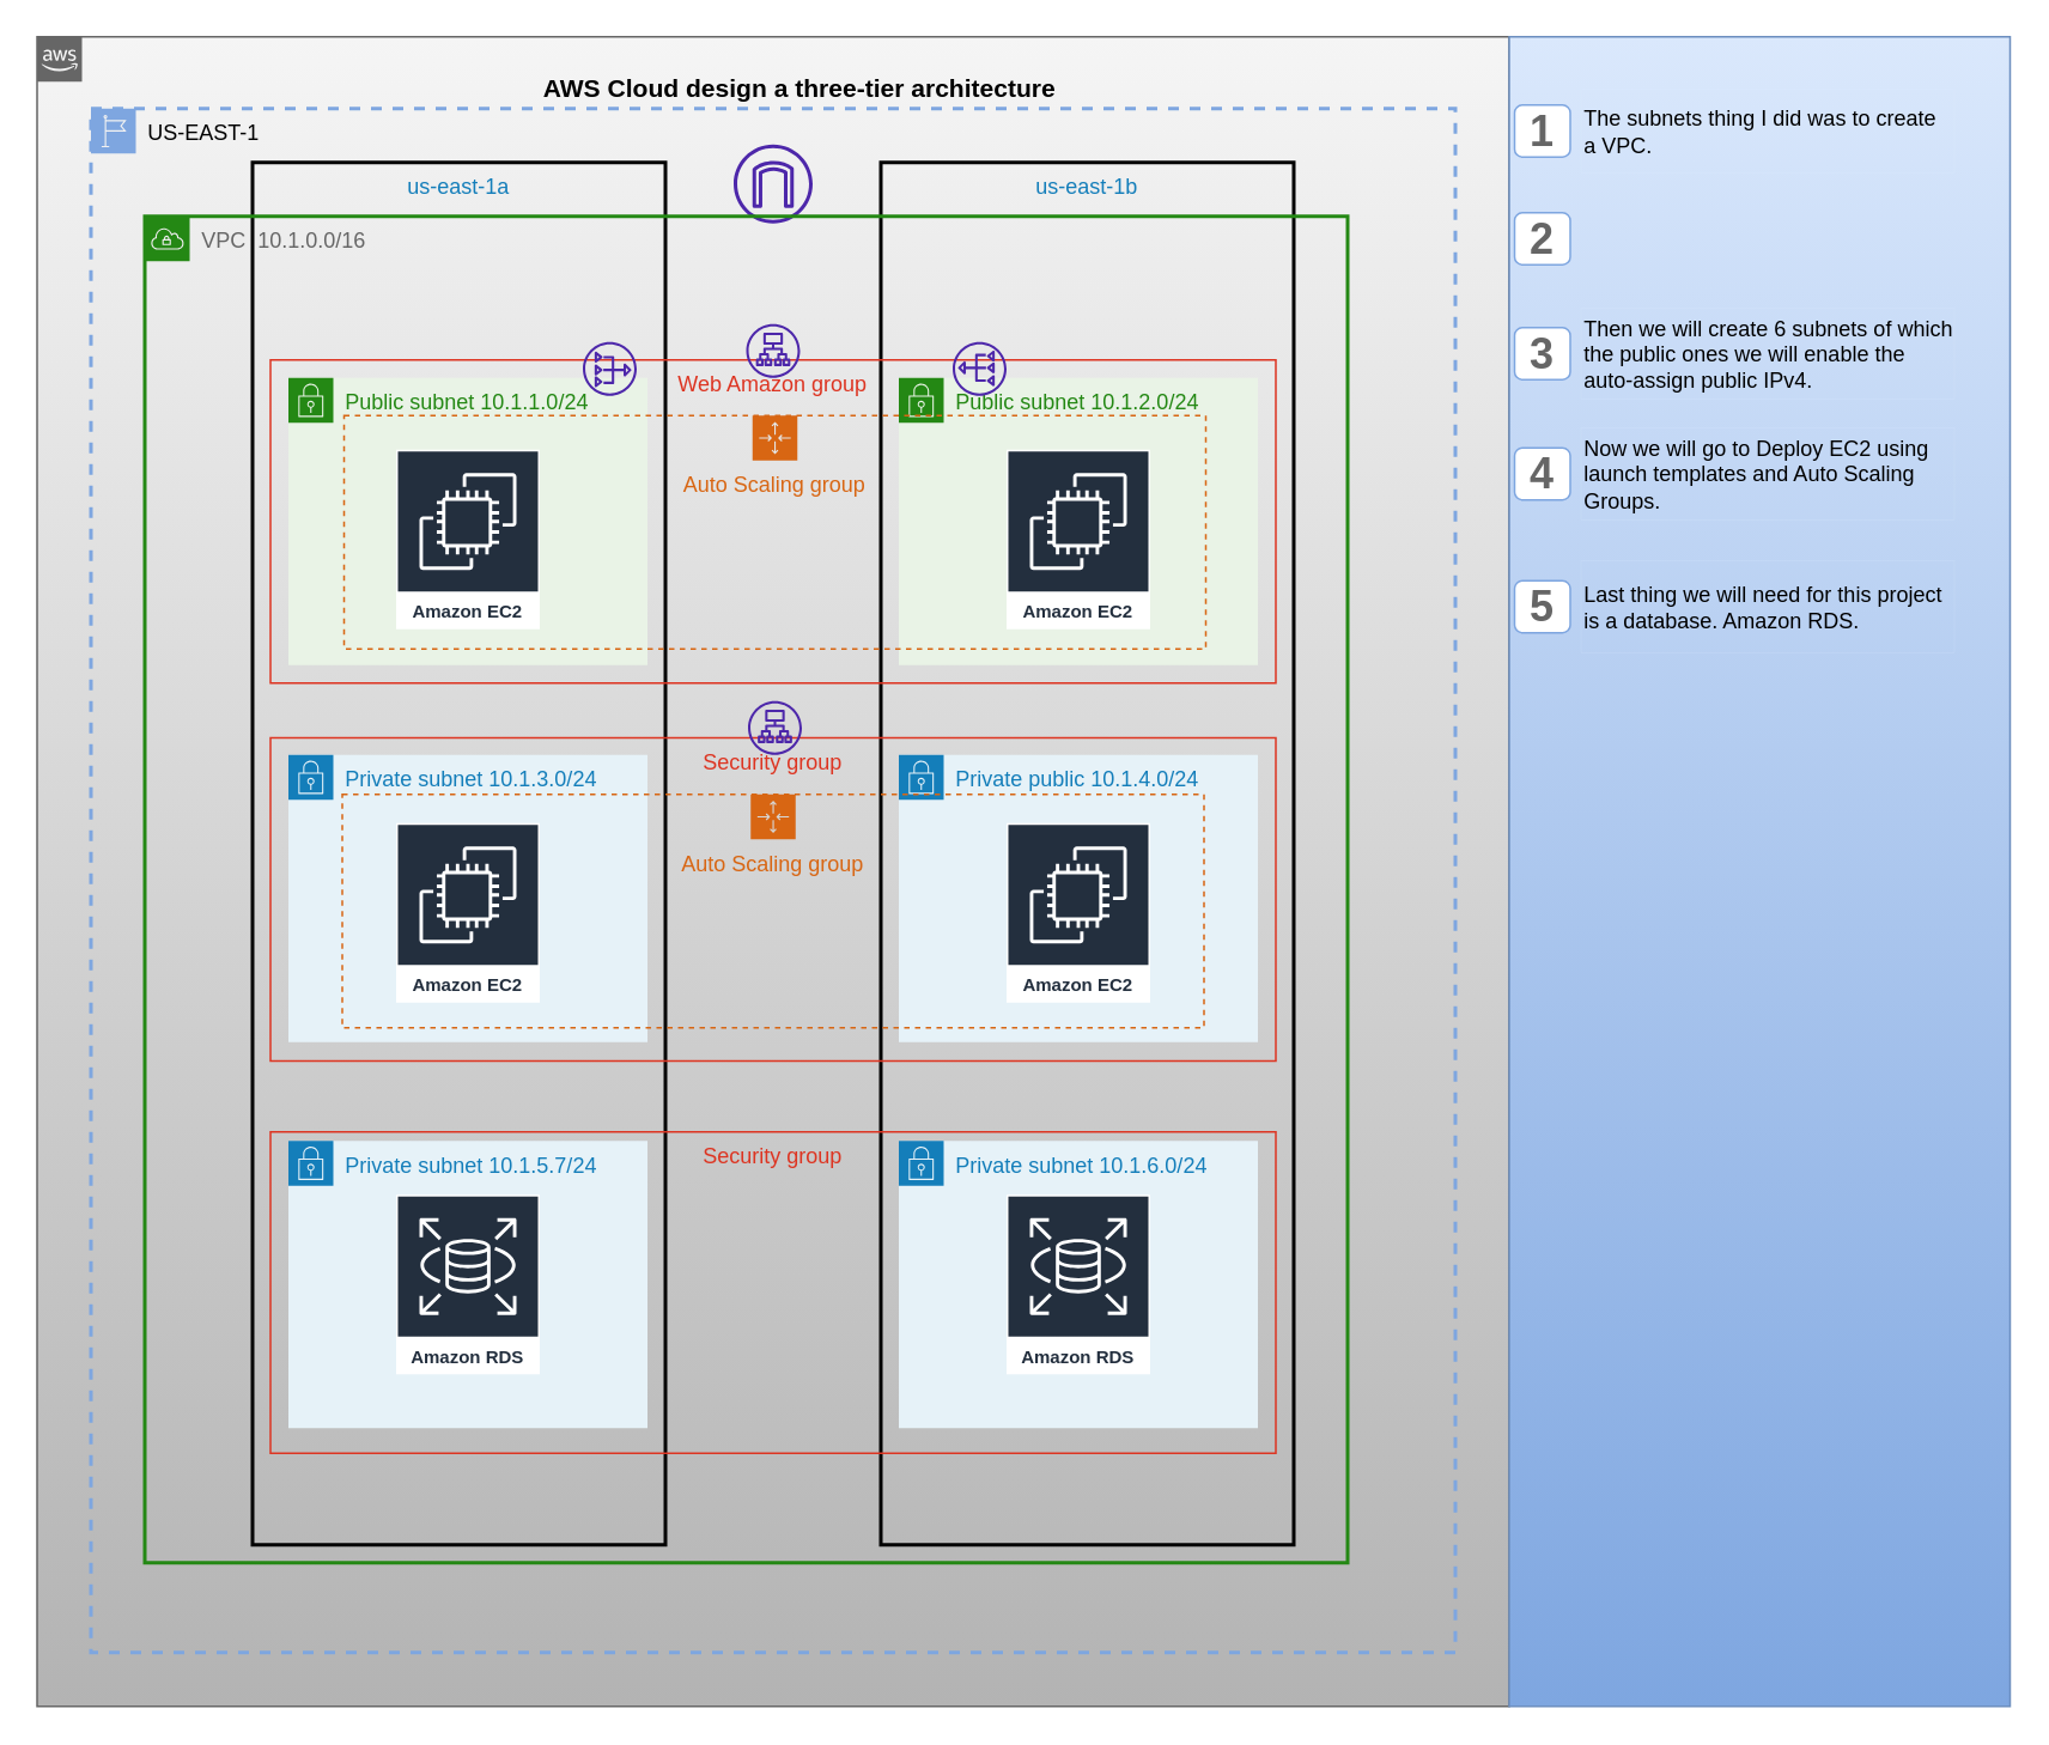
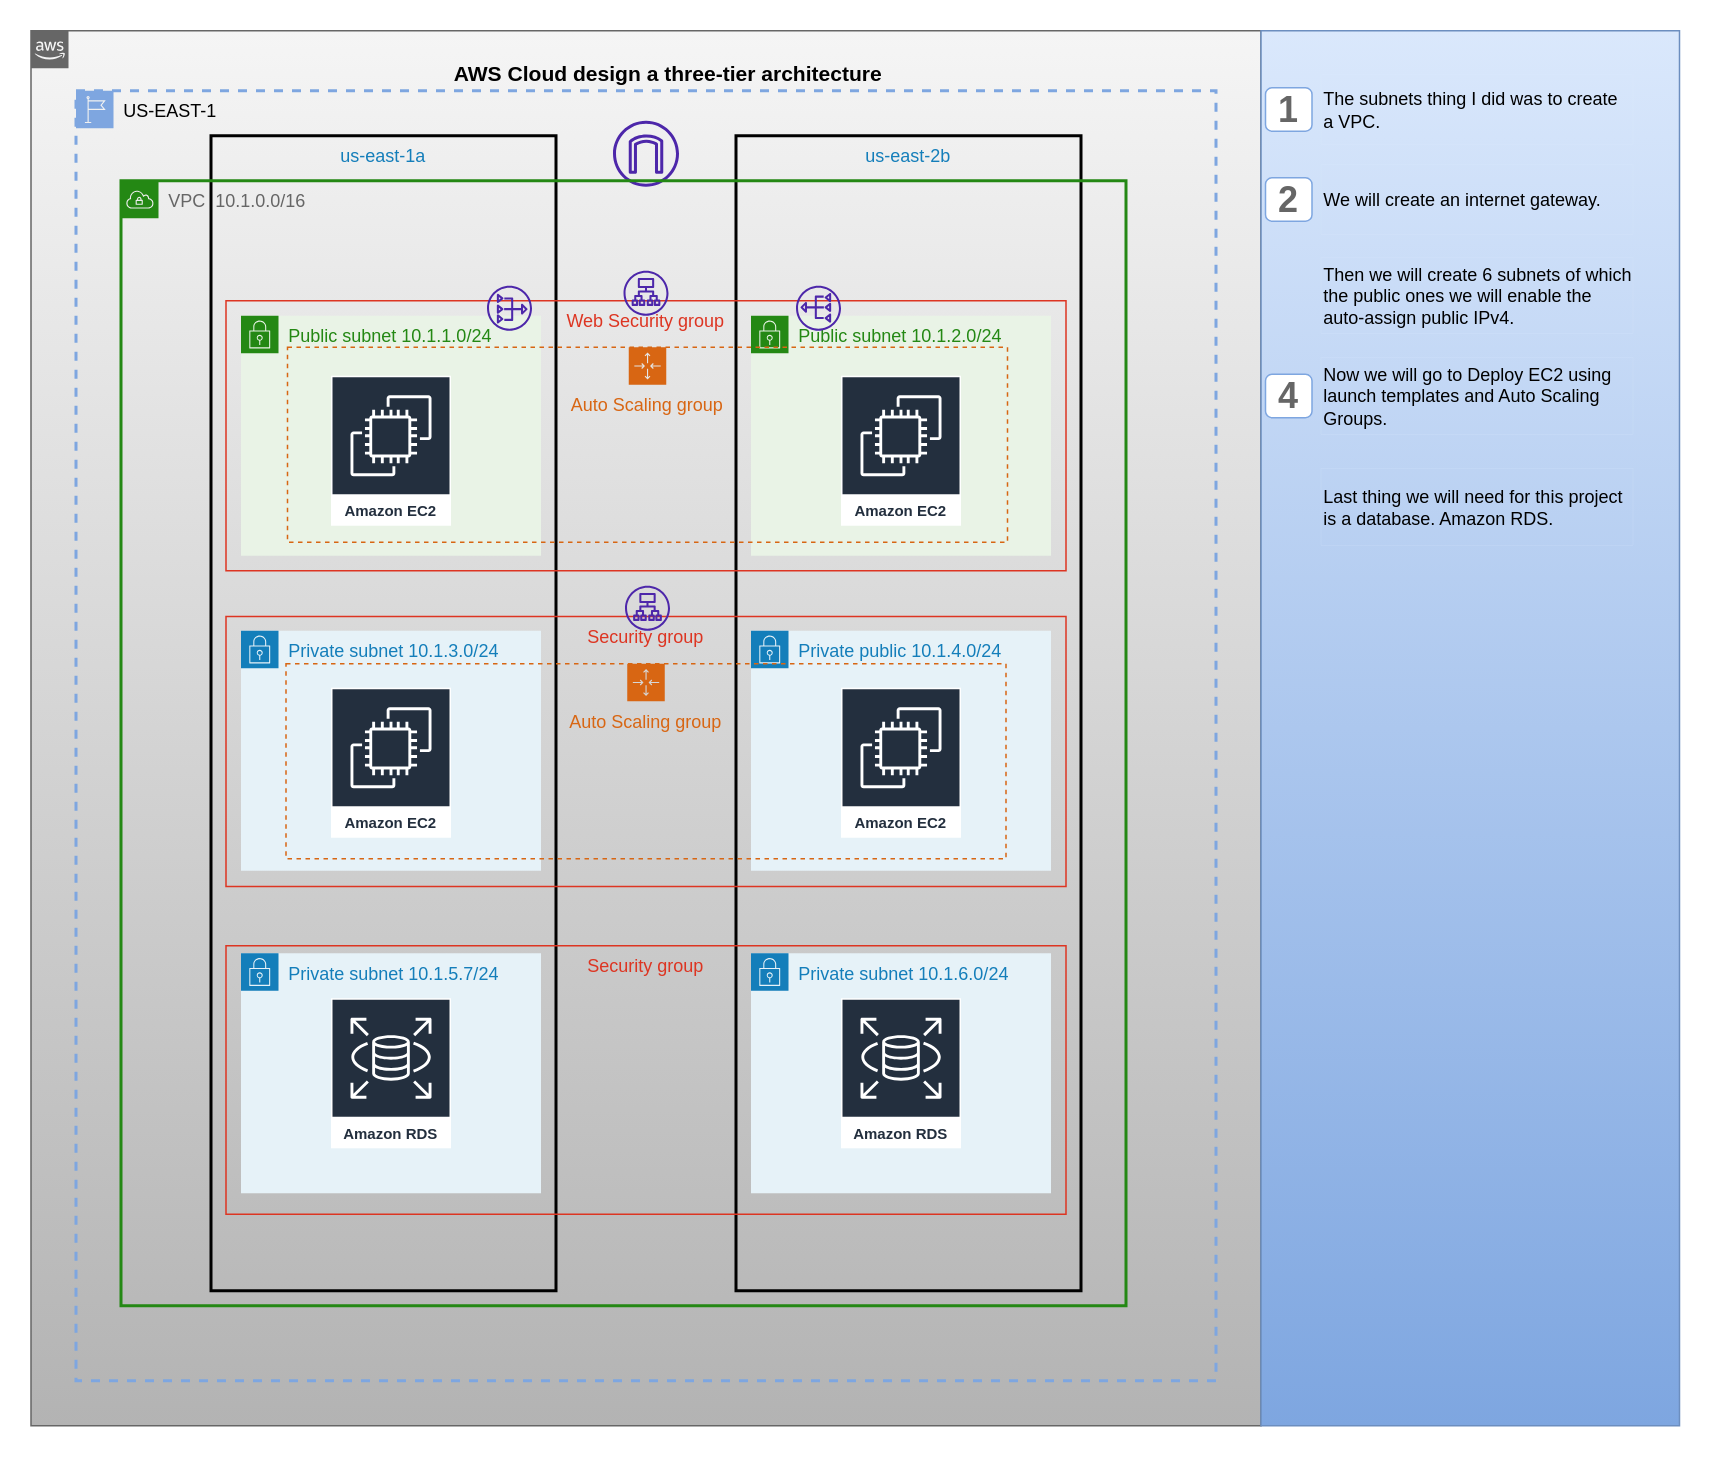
- <mxCell id="5" value="us-east-1b" style="fillColor=none;strokeColor=#000000;verticalAlign=top;fontStyle=0;fontColor=#147EBA;labelBackgroundColor=none;strokeWidth=2;" parent="3" vertex="1"><mxGeometry x="440" y="30" width="230" height="770" as="geometry" /></mxCell>
+ <mxCell id="5" value="us-east-2b" style="fillColor=none;strokeColor=#000000;verticalAlign=top;fontStyle=0;fontColor=#147EBA;labelBackgroundColor=none;strokeWidth=2;" parent="3" vertex="1"><mxGeometry x="440" y="30" width="230" height="770" as="geometry" /></mxCell>
+ <mxCell id="33" value="We will create an internet gateway." style="rounded=0;whiteSpace=wrap;html=1;labelBackgroundColor=none;strokeWidth=0;align=left;fillColor=none;strokeColor=#DAE8FC;" vertex="1" parent="1"><mxGeometry x="880" y="109" width="208" height="47" as="geometry" /></mxCell>
- <mxCell id="34" value="&lt;h1&gt;3&lt;/h1&gt;" style="rounded=1;whiteSpace=wrap;html=1;labelBackgroundColor=none;strokeColor=#7EA6E0;strokeWidth=1;fontColor=#666666;gradientColor=none;" vertex="1" parent="1"><mxGeometry x="843" y="182" width="31" height="29" as="geometry" /></mxCell>
- <mxCell id="9" value="Web Amazon group" style="fillColor=none;strokeColor=#DD3522;verticalAlign=top;fontStyle=0;fontColor=#DD3522;labelBackgroundColor=none;strokeWidth=1;" parent="3" vertex="1"><mxGeometry x="100" y="140" width="560" height="180" as="geometry" /></mxCell>
+ <mxCell id="9" value="Web Security group" style="fillColor=none;strokeColor=#DD3522;verticalAlign=top;fontStyle=0;fontColor=#DD3522;labelBackgroundColor=none;strokeWidth=1;" parent="3" vertex="1"><mxGeometry x="100" y="140" width="560" height="180" as="geometry" /></mxCell>
- <mxCell id="39" value="&lt;h1&gt;5&lt;/h1&gt;" style="rounded=1;whiteSpace=wrap;html=1;labelBackgroundColor=none;strokeColor=#7EA6E0;strokeWidth=1;fontColor=#666666;gradientColor=none;" vertex="1" parent="1"><mxGeometry x="843" y="323" width="31" height="29" as="geometry" /></mxCell>
